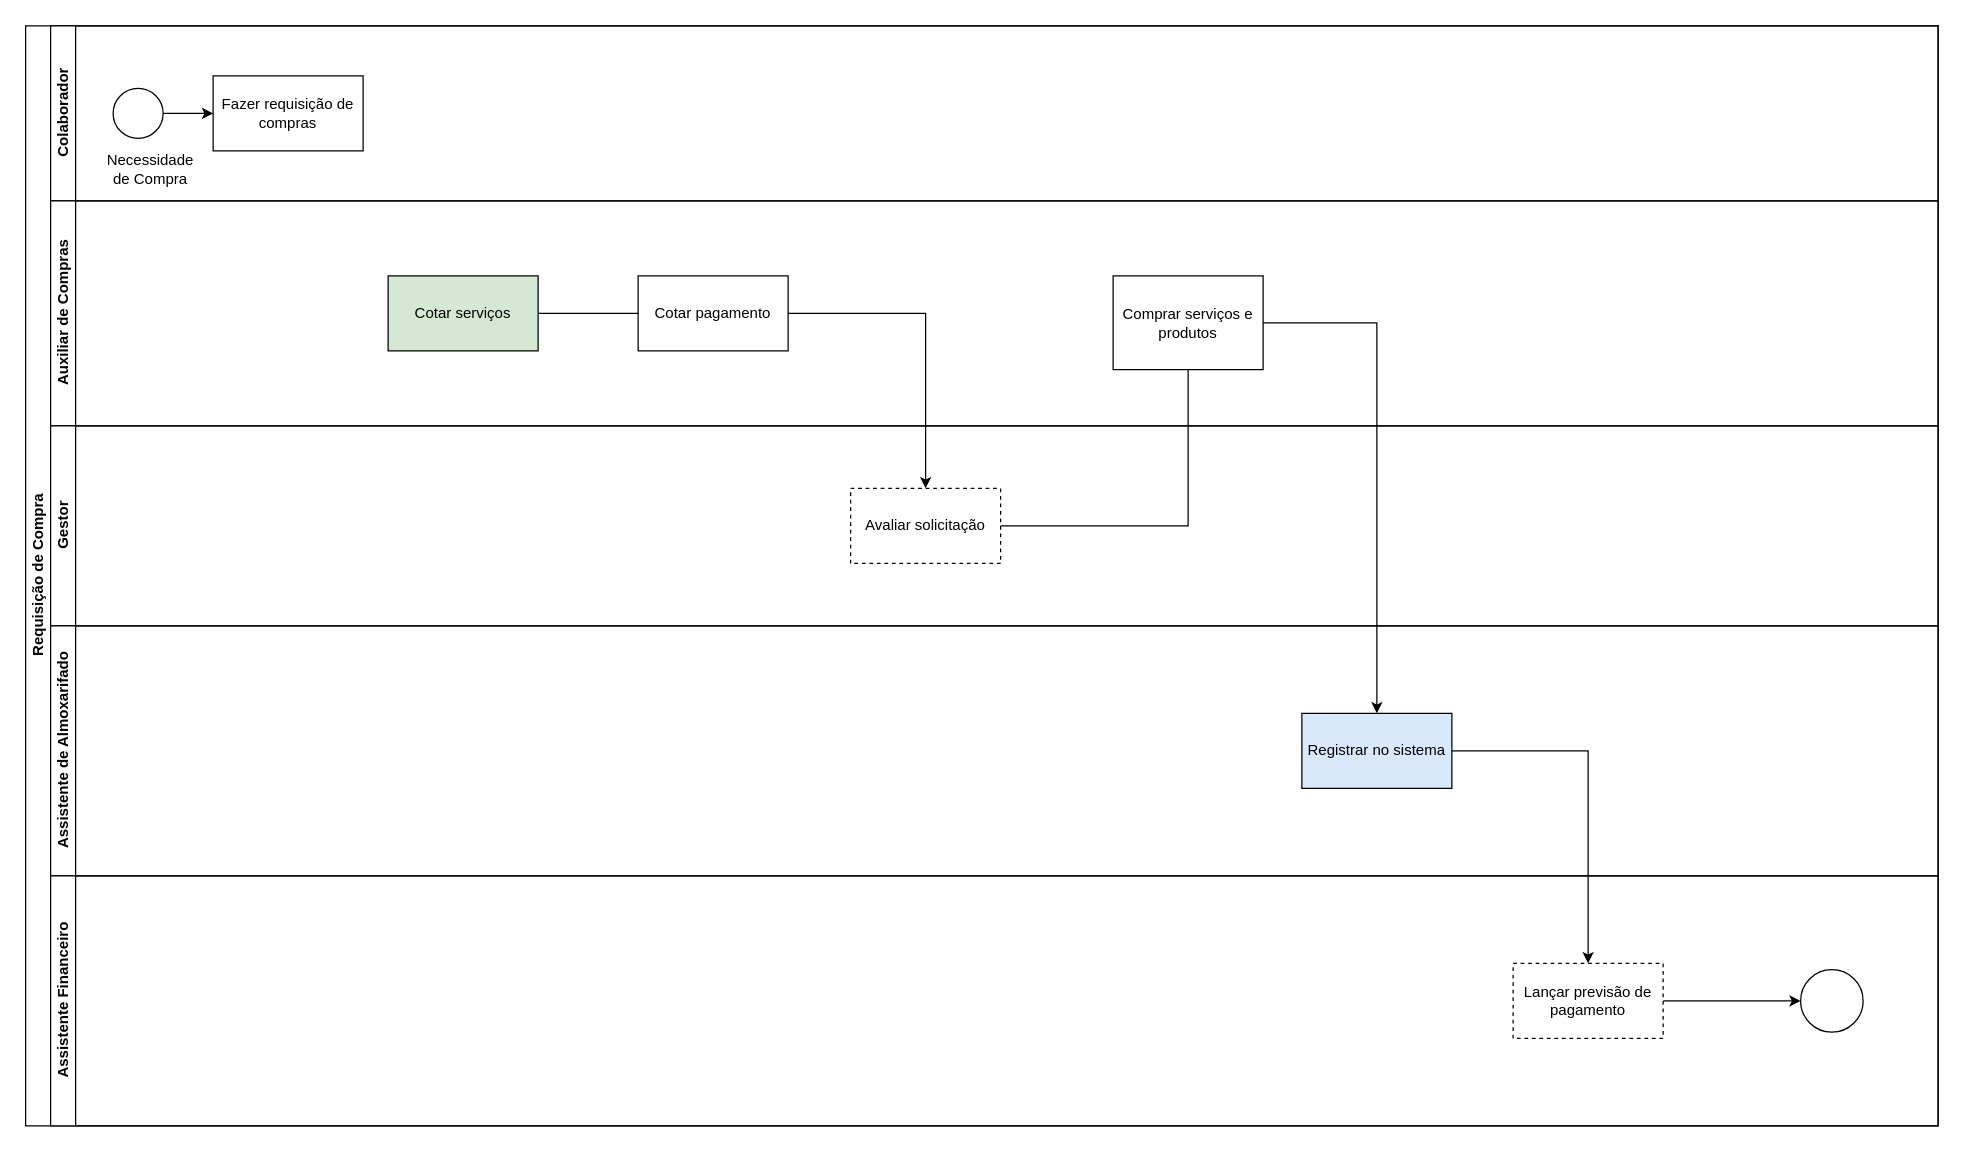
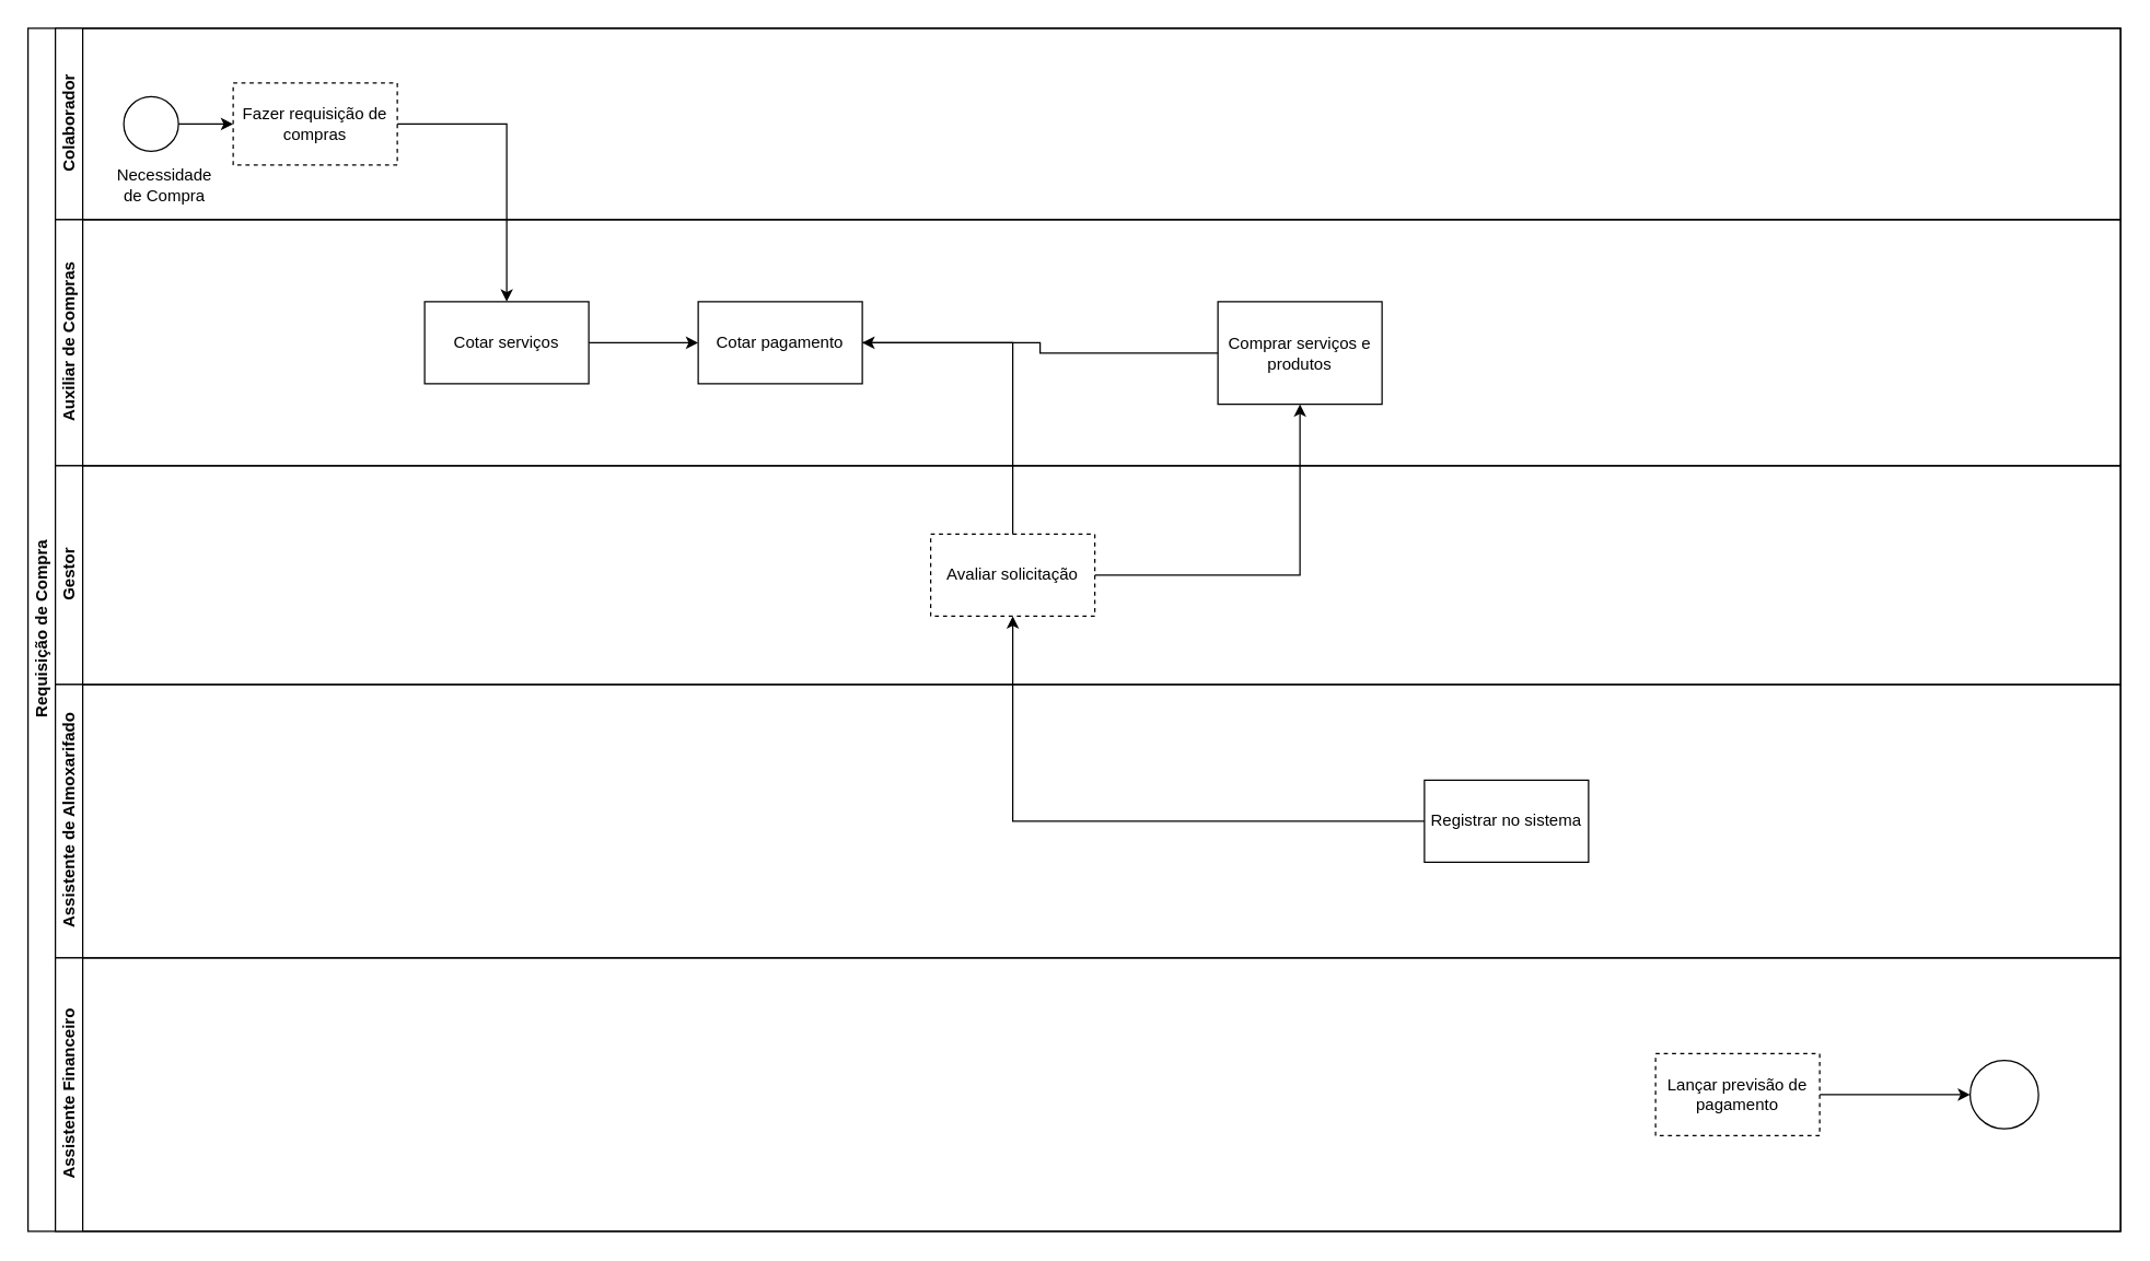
- <mxCell id="6" value="Fazer requisição de compras" style="whiteSpace=wrap;html=1;" vertex="1" parent="3"><mxGeometry x="130" y="40" width="120" height="60" as="geometry" /></mxCell>
+ <mxCell id="6" value="Fazer requisição de compras" style="whiteSpace=wrap;html=1;dashed=1;" vertex="1" parent="3"><mxGeometry x="130" y="40" width="120" height="60" as="geometry" /></mxCell>
+ <mxCell id="21" value="" style="edgeStyle=orthogonalEdgeStyle;rounded=0;orthogonalLoop=1;jettySize=auto;html=1;" edge="1" parent="2" source="6" target="10"><mxGeometry relative="1" as="geometry" /></mxCell>
- <mxCell id="10" value="Cotar serviços" style="whiteSpace=wrap;html=1;fillColor=#d5e8d4;" vertex="1" parent="8"><mxGeometry x="270" y="60" width="120" height="60" as="geometry" /></mxCell>
+ <mxCell id="10" value="Cotar serviços" style="whiteSpace=wrap;html=1;" vertex="1" parent="8"><mxGeometry x="270" y="60" width="120" height="60" as="geometry" /></mxCell>
- <mxCell id="9" value="" style="edgeStyle=orthogonalEdgeStyle;rounded=0;orthogonalLoop=1;jettySize=auto;html=1;endArrow=none;" edge="1" parent="8" source="10" target="11"><mxGeometry relative="1" as="geometry" /></mxCell>
+ <mxCell id="9" value="" style="edgeStyle=orthogonalEdgeStyle;rounded=0;orthogonalLoop=1;jettySize=auto;html=1;" edge="1" parent="8" source="10" target="11"><mxGeometry relative="1" as="geometry" /></mxCell>
- <mxCell id="23" value="" style="edgeStyle=orthogonalEdgeStyle;rounded=0;orthogonalLoop=1;jettySize=auto;html=1;endArrow=none;" edge="1" parent="2" source="14" target="12"><mxGeometry relative="1" as="geometry" /></mxCell>
+ <mxCell id="23" value="" style="edgeStyle=orthogonalEdgeStyle;rounded=0;orthogonalLoop=1;jettySize=auto;html=1;" edge="1" parent="2" source="14" target="12"><mxGeometry relative="1" as="geometry" /></mxCell>
- <mxCell id="24" value="" style="edgeStyle=orthogonalEdgeStyle;rounded=0;orthogonalLoop=1;jettySize=auto;html=1;" edge="1" parent="2" source="12" target="16"><mxGeometry relative="1" as="geometry" /></mxCell>
+ <mxCell id="24" value="" style="edgeStyle=orthogonalEdgeStyle;rounded=0;orthogonalLoop=1;jettySize=auto;html=1;" edge="1" parent="2" source="12" target="11"><mxGeometry relative="1" as="geometry" /></mxCell>
- <mxCell id="22" value="" style="edgeStyle=orthogonalEdgeStyle;rounded=0;orthogonalLoop=1;jettySize=auto;html=1;" edge="1" parent="2" source="11" target="14"><mxGeometry relative="1" as="geometry" /></mxCell>
+ <mxCell id="22" value="" style="edgeStyle=orthogonalEdgeStyle;rounded=0;orthogonalLoop=1;jettySize=auto;html=1;endArrow=none;" edge="1" parent="2" source="11" target="14"><mxGeometry relative="1" as="geometry" /></mxCell>
- <mxCell id="16" value="Registrar no sistema" style="whiteSpace=wrap;html=1;fillColor=#dae8fc;" vertex="1" parent="15"><mxGeometry x="1001" y="70" width="120" height="60" as="geometry" /></mxCell>
+ <mxCell id="16" value="Registrar no sistema" style="whiteSpace=wrap;html=1;" vertex="1" parent="15"><mxGeometry x="1001" y="70" width="120" height="60" as="geometry" /></mxCell>
- <mxCell id="25" style="edgeStyle=orthogonalEdgeStyle;rounded=0;orthogonalLoop=1;jettySize=auto;html=1;entryX=0.5;entryY=0;entryDx=0;entryDy=0;" edge="1" parent="2" source="16" target="19"><mxGeometry relative="1" as="geometry" /></mxCell>
+ <mxCell id="25" style="edgeStyle=orthogonalEdgeStyle;rounded=0;orthogonalLoop=1;jettySize=auto;html=1;" edge="1" parent="2" source="16" target="14"><mxGeometry relative="1" as="geometry" /></mxCell>
